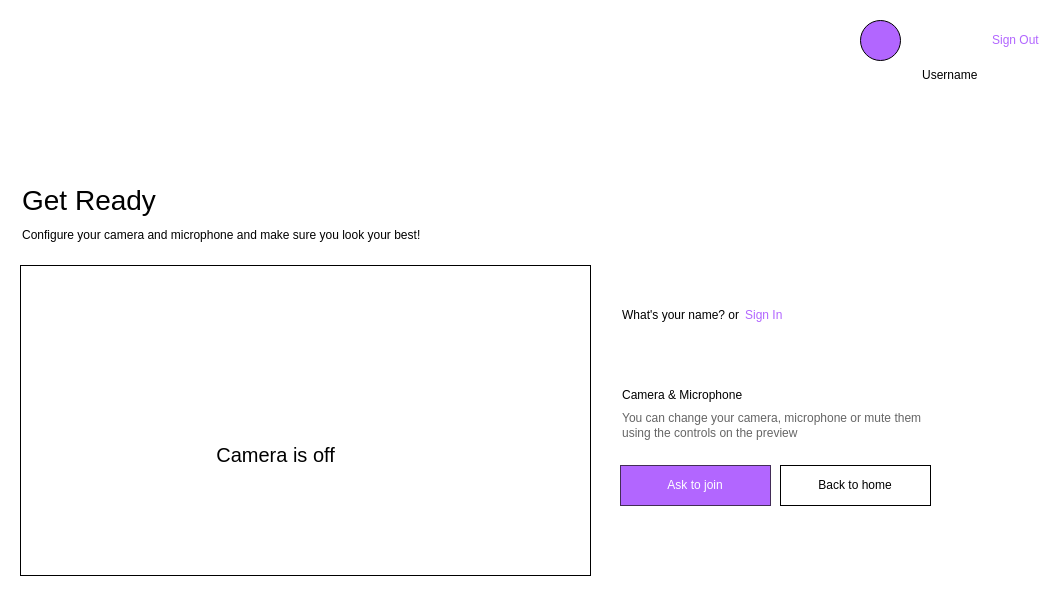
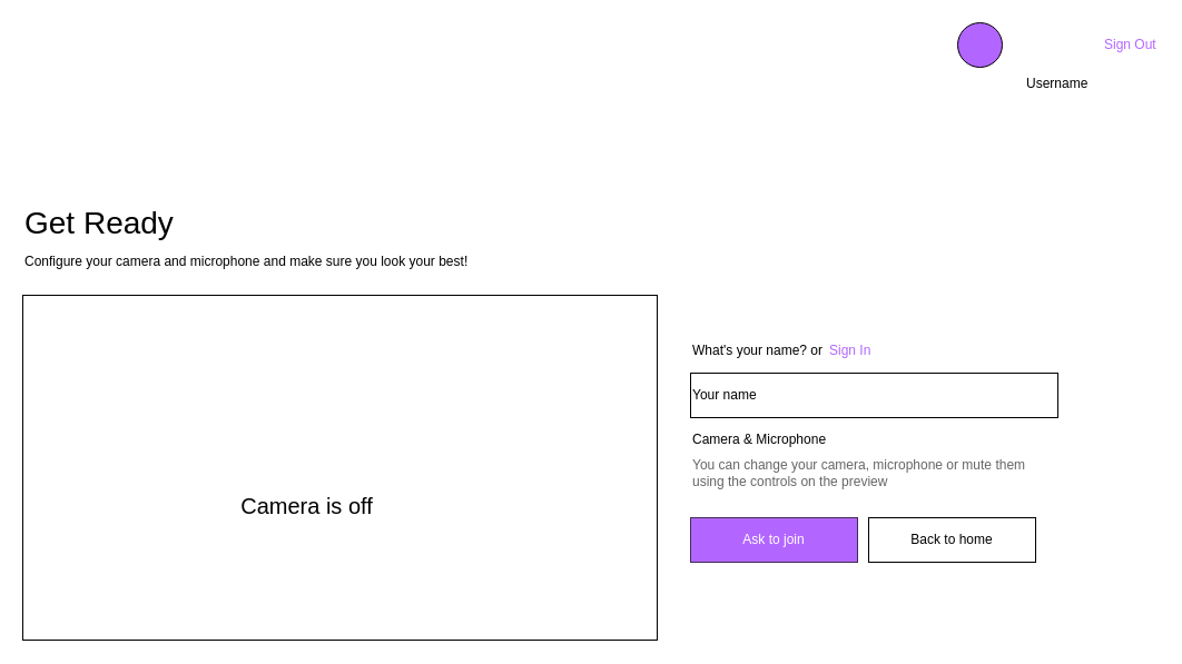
+ <mxCell id="12" value="Your name" style="rounded=0;whiteSpace=wrap;html=1;align=left;" parent="1" vertex="1"><mxGeometry x="620" y="335" width="330" height="40" as="geometry" /></mxCell>
